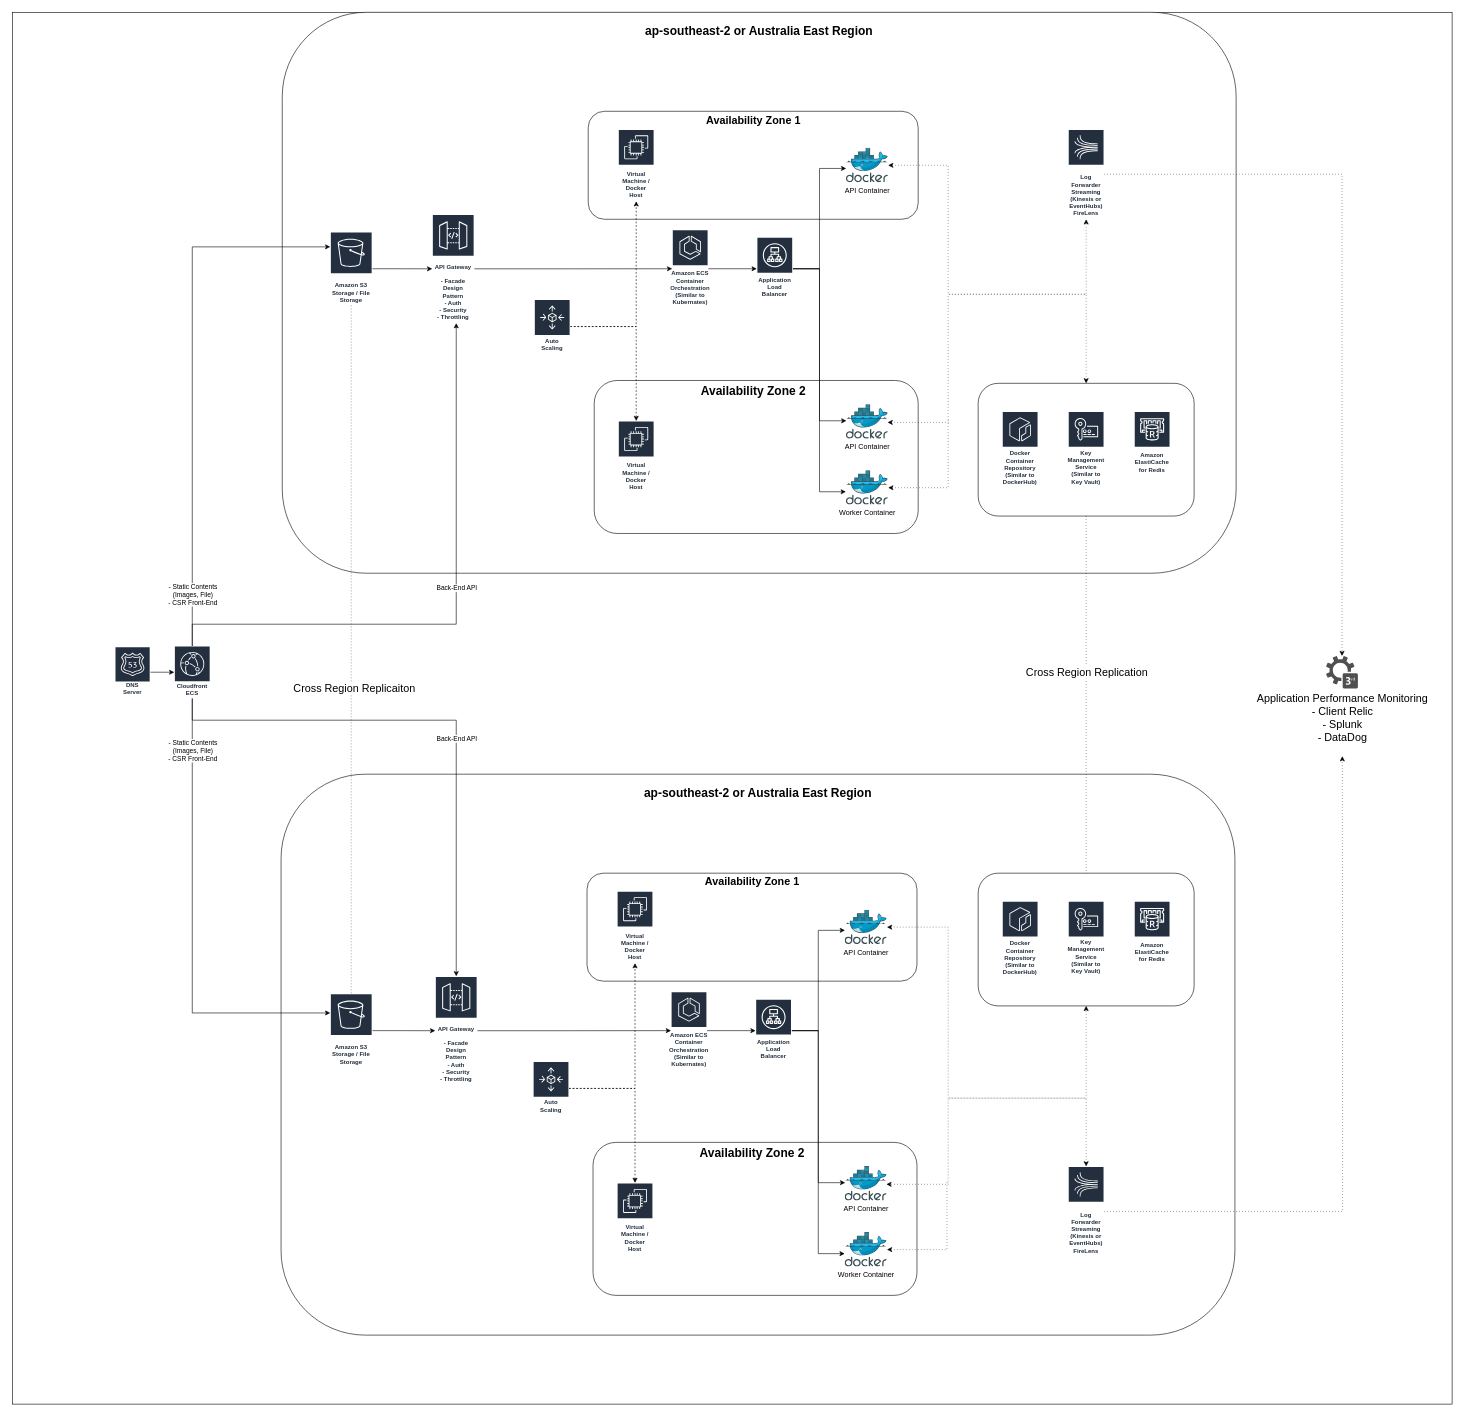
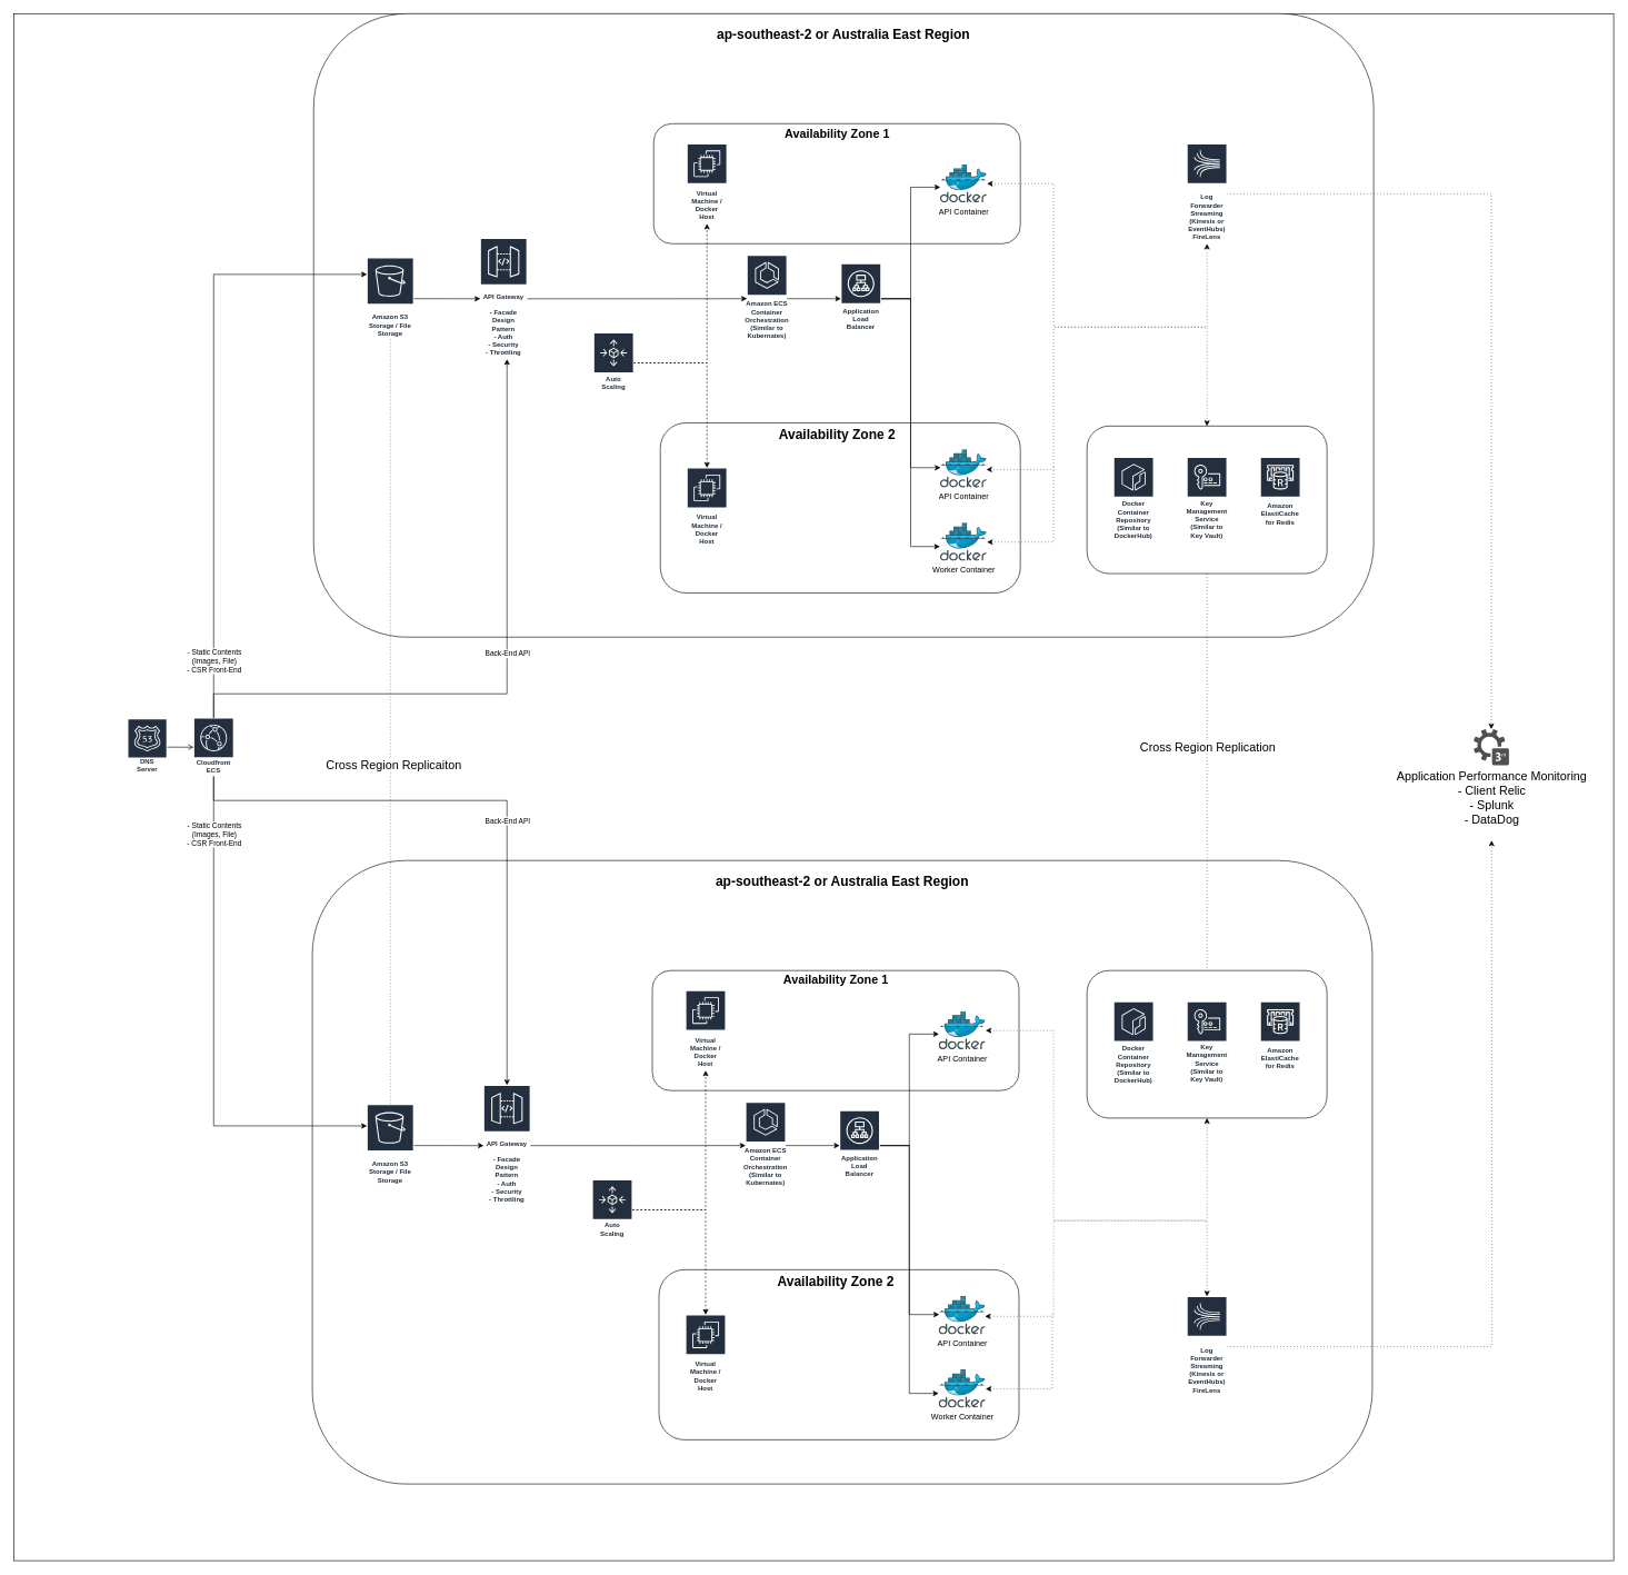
- <mxCell id="27" style="edgeStyle=orthogonalEdgeStyle;rounded=0;orthogonalLoop=1;jettySize=auto;html=1;" parent="1" source="28" target="10" edge="1"><mxGeometry relative="1" as="geometry" /></mxCell>
+ <mxCell id="27" style="edgeStyle=orthogonalEdgeStyle;rounded=0;orthogonalLoop=1;jettySize=auto;html=1;endArrow=open;" parent="1" source="28" target="10" edge="1"><mxGeometry relative="1" as="geometry" /></mxCell>
